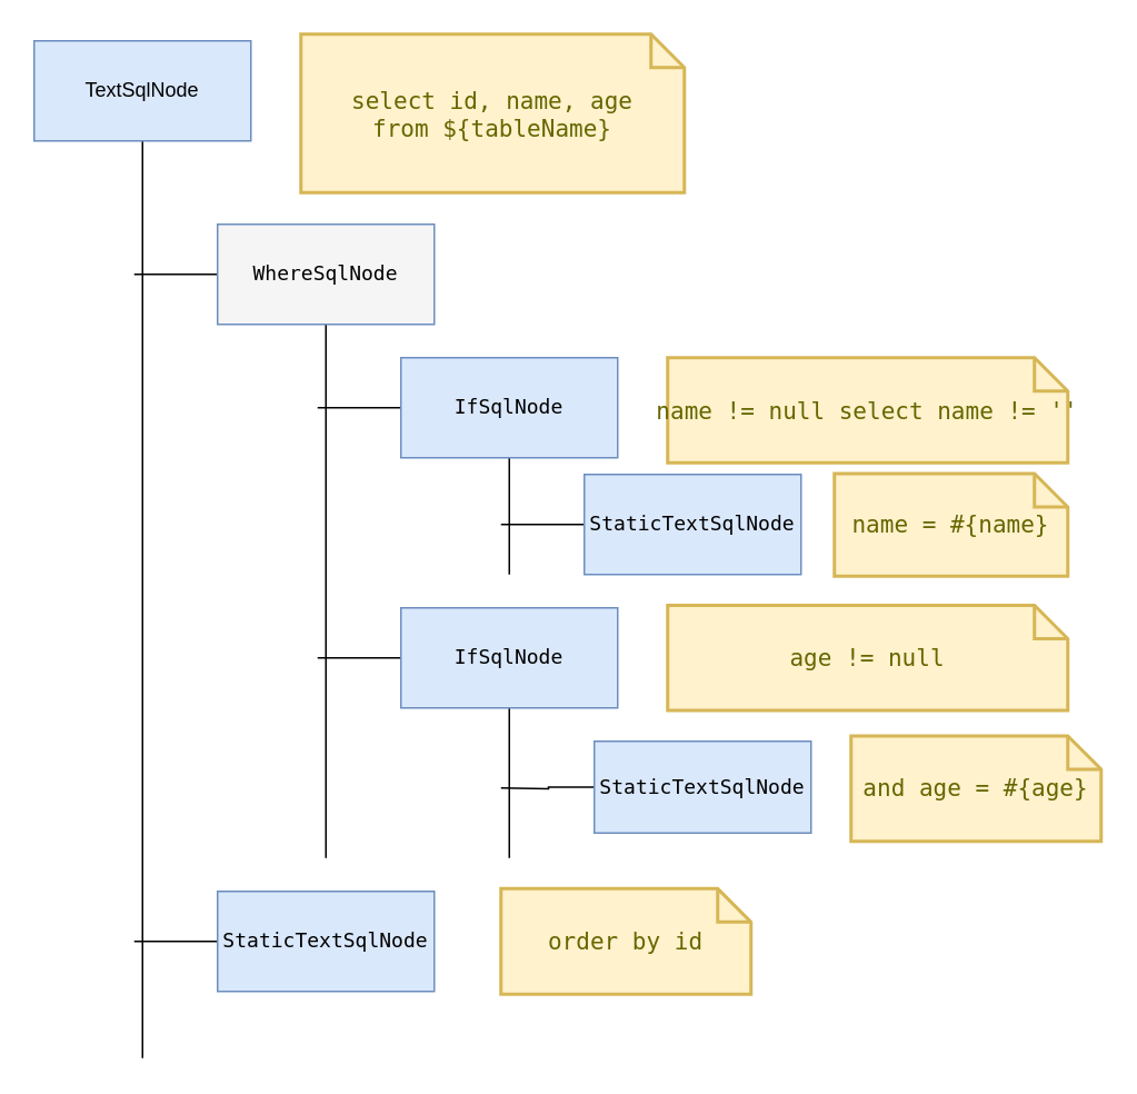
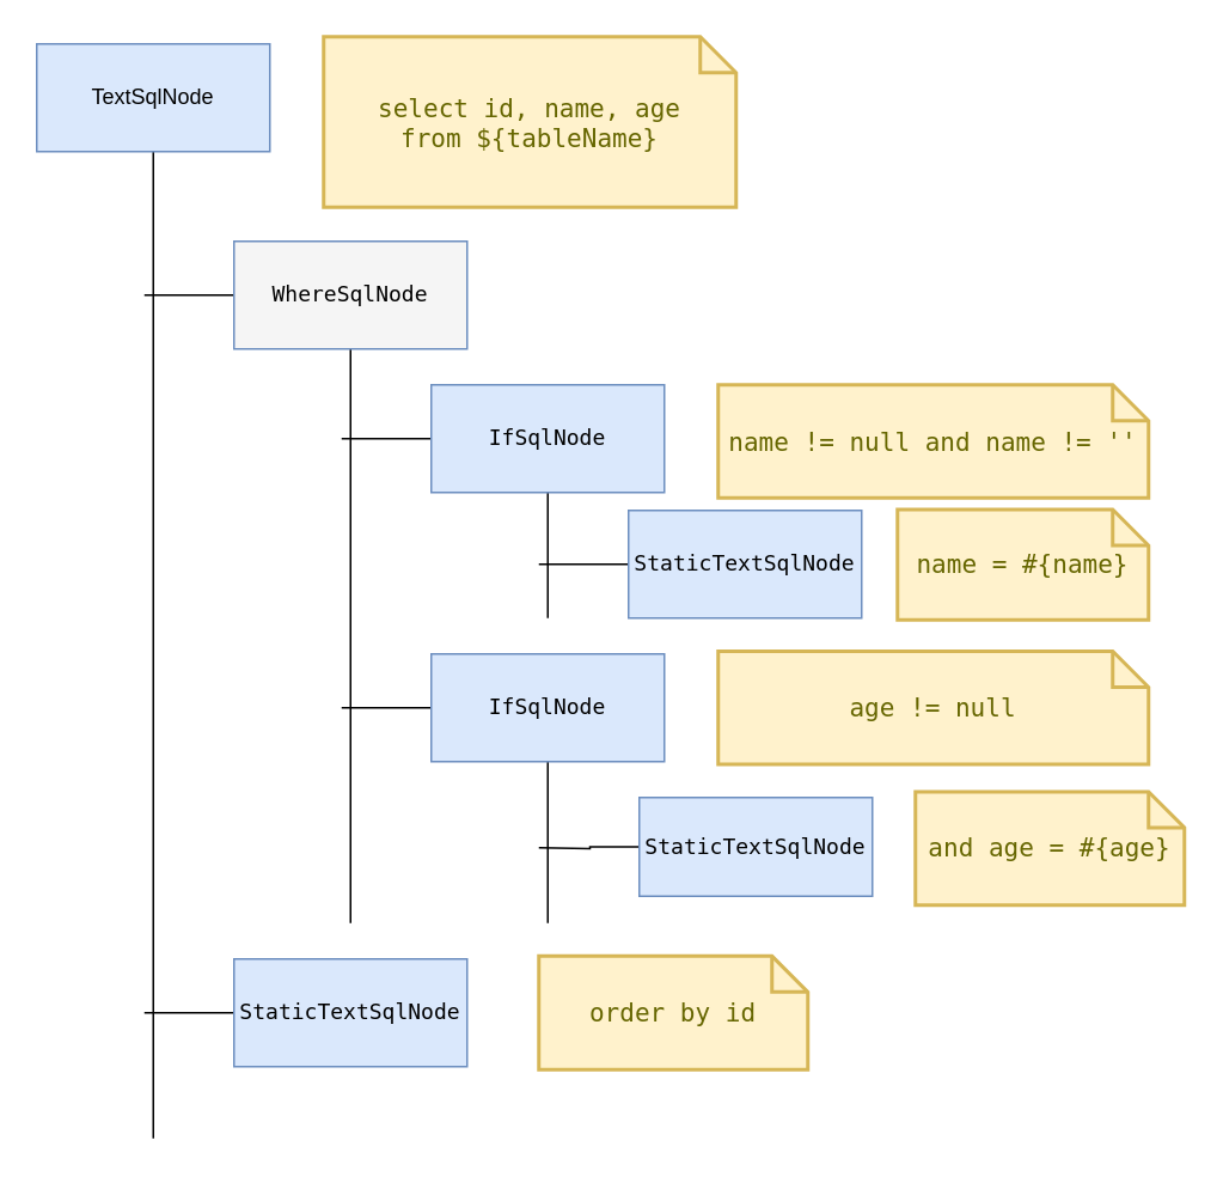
- <mxCell id="20" value="&lt;pre&gt;&lt;pre&gt;name != null select name != ''&lt;/pre&gt;&lt;/pre&gt;" style="shape=note;strokeWidth=2;fontSize=14;size=20;whiteSpace=wrap;html=1;fillColor=#fff2cc;strokeColor=#d6b656;fontColor=#666600;" vertex="1" parent="1"><mxGeometry x="400" y="214" width="240" height="63" as="geometry" /></mxCell>
+ <mxCell id="20" value="&lt;pre&gt;&lt;pre&gt;name != null and name != ''&lt;/pre&gt;&lt;/pre&gt;" style="shape=note;strokeWidth=2;fontSize=14;size=20;whiteSpace=wrap;html=1;fillColor=#fff2cc;strokeColor=#d6b656;fontColor=#666600;" vertex="1" parent="1"><mxGeometry x="400" y="214" width="240" height="63" as="geometry" /></mxCell>
